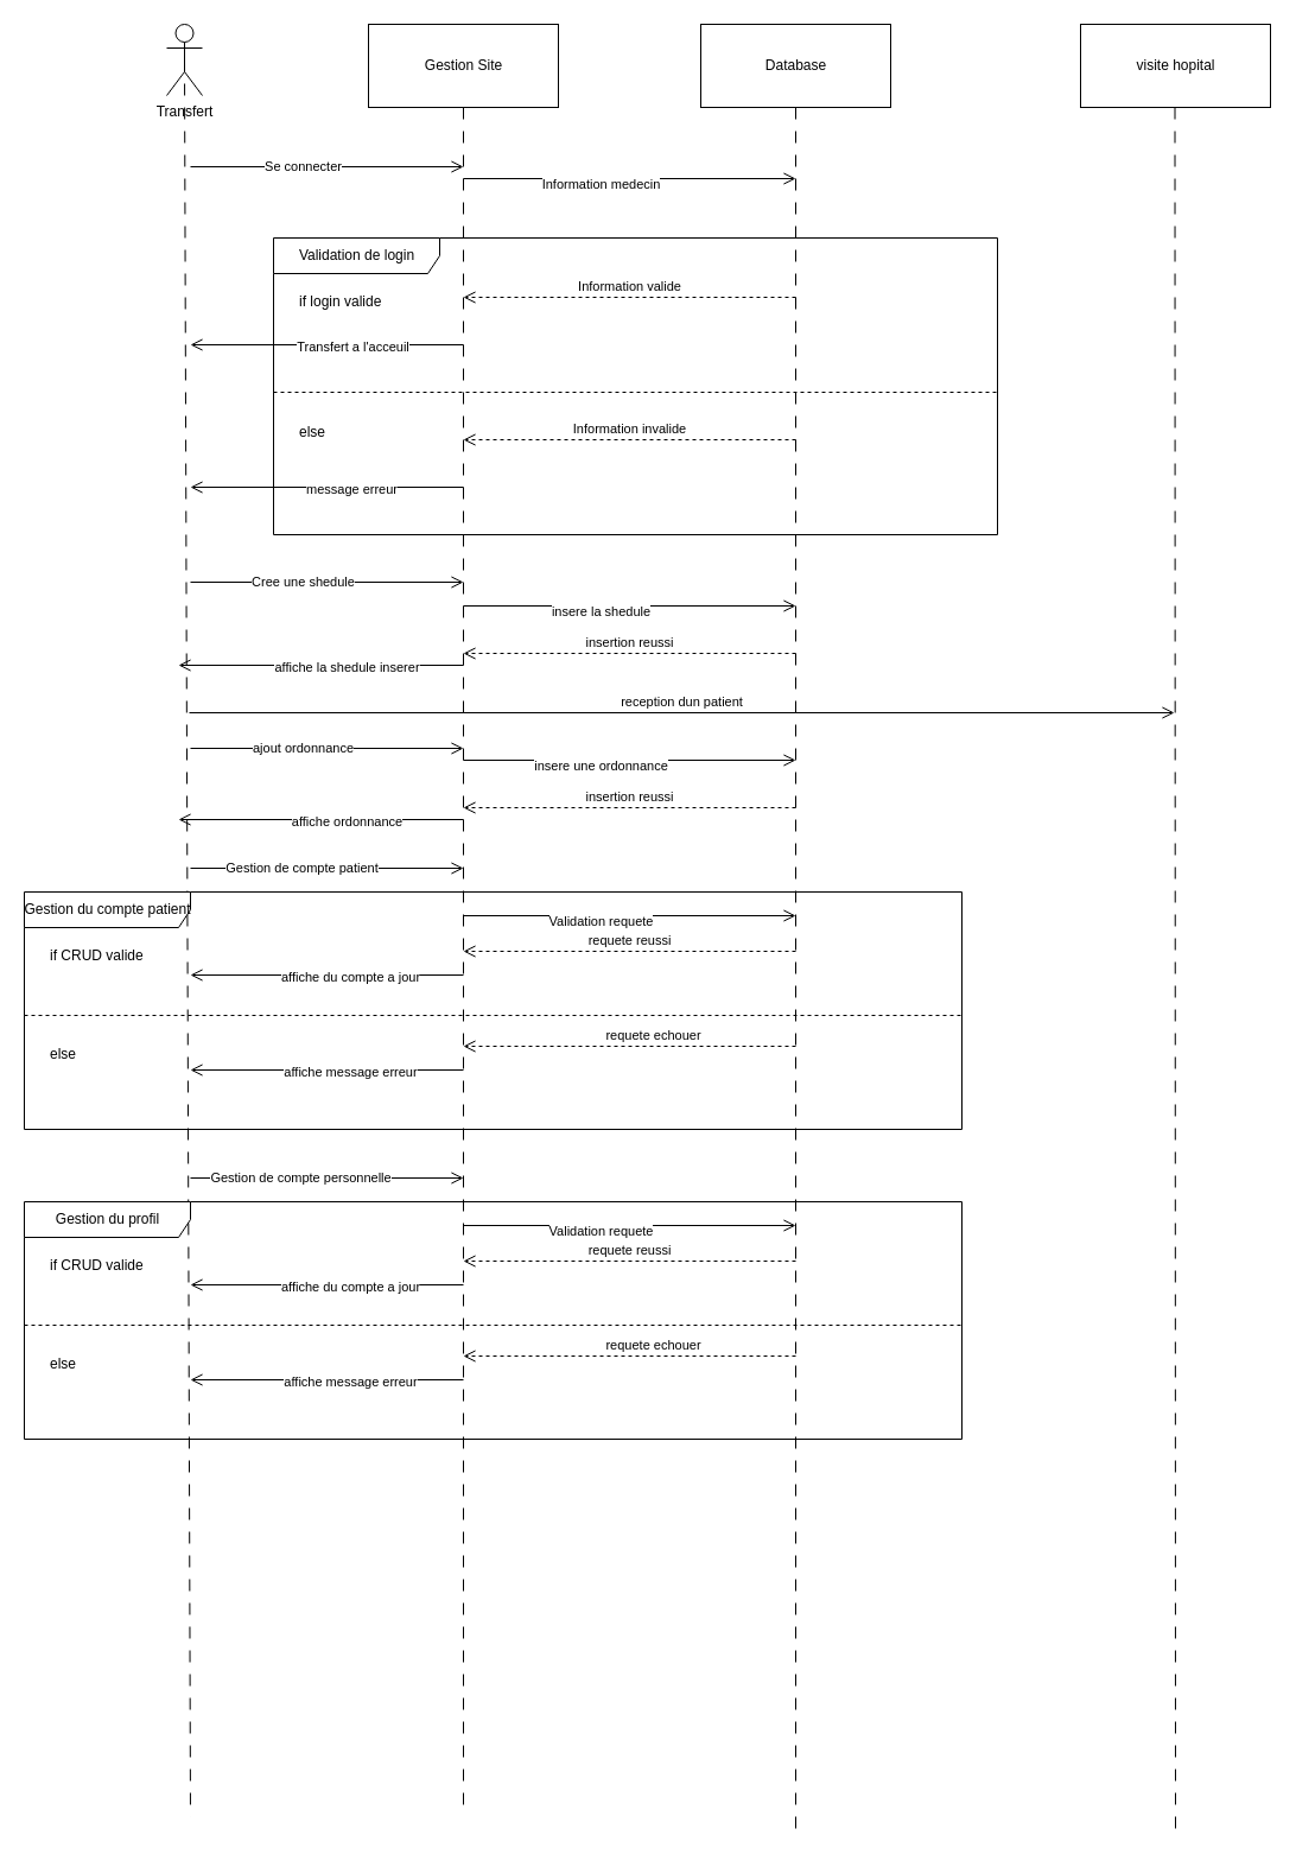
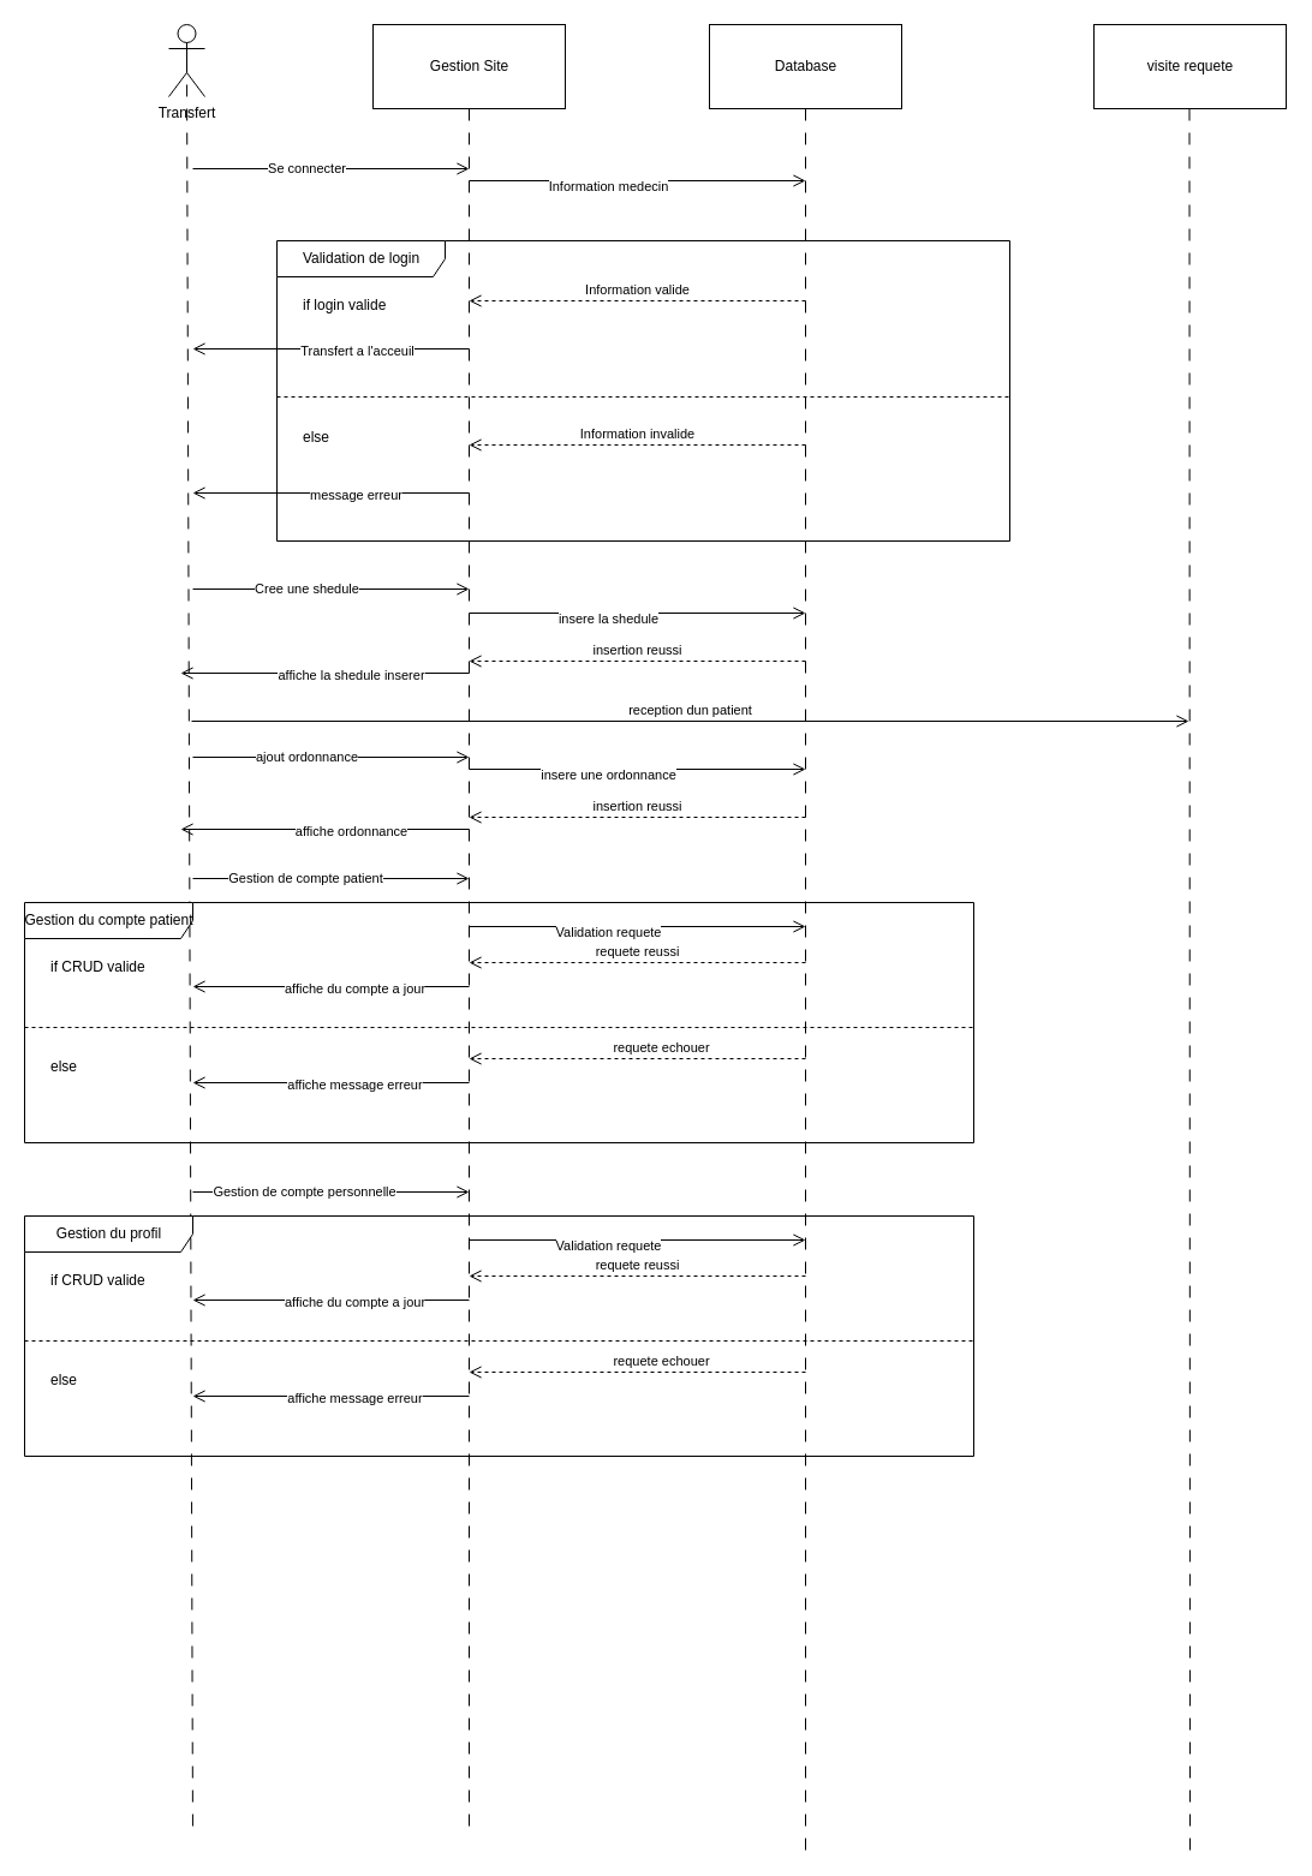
- <mxCell id="21" value="visite hopital" style="text;html=1;align=center;verticalAlign=middle;dashed=0;fillColor=#ffffff;strokeColor=#000000;" parent="1" vertex="1"><mxGeometry x="910" y="20" width="160" height="70" as="geometry" /></mxCell>
+ <mxCell id="21" value="visite requete" style="text;html=1;align=center;verticalAlign=middle;dashed=0;fillColor=#ffffff;strokeColor=#000000;" parent="1" vertex="1"><mxGeometry x="910" y="20" width="160" height="70" as="geometry" /></mxCell>
